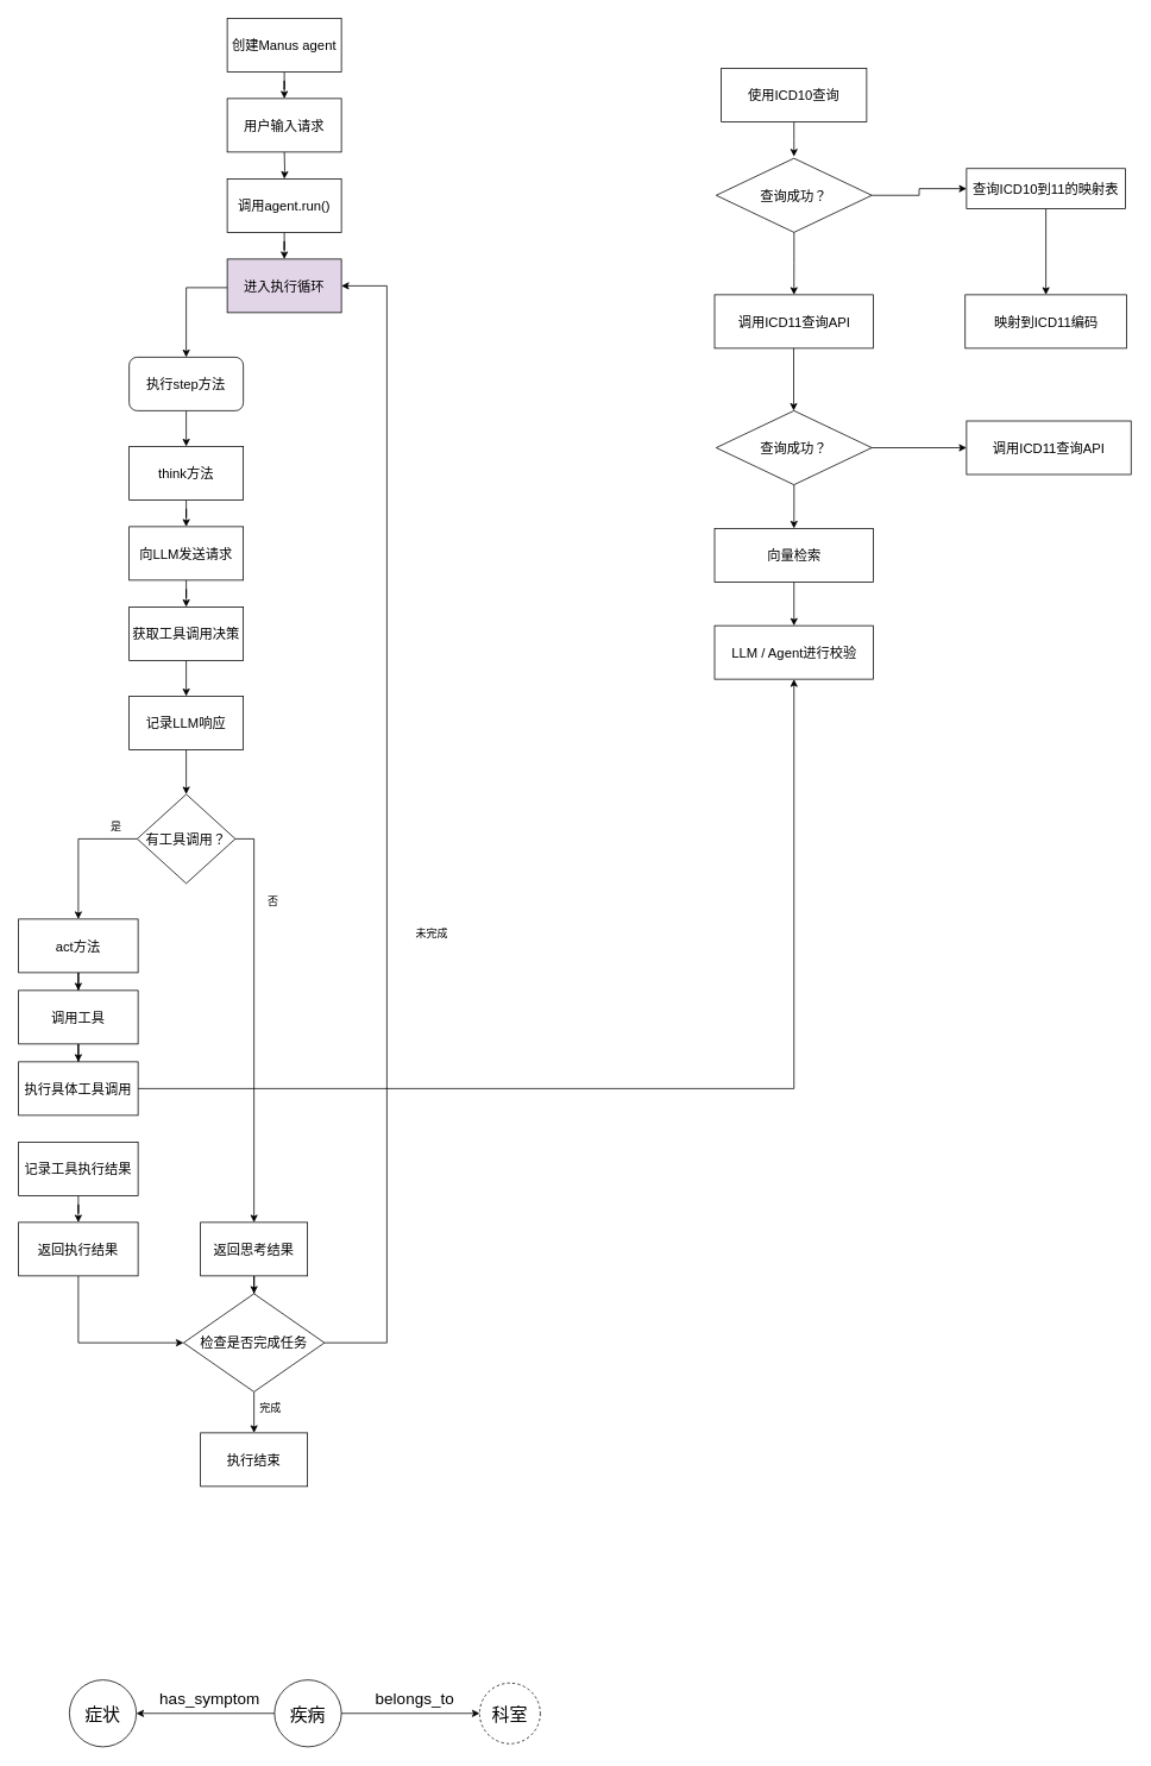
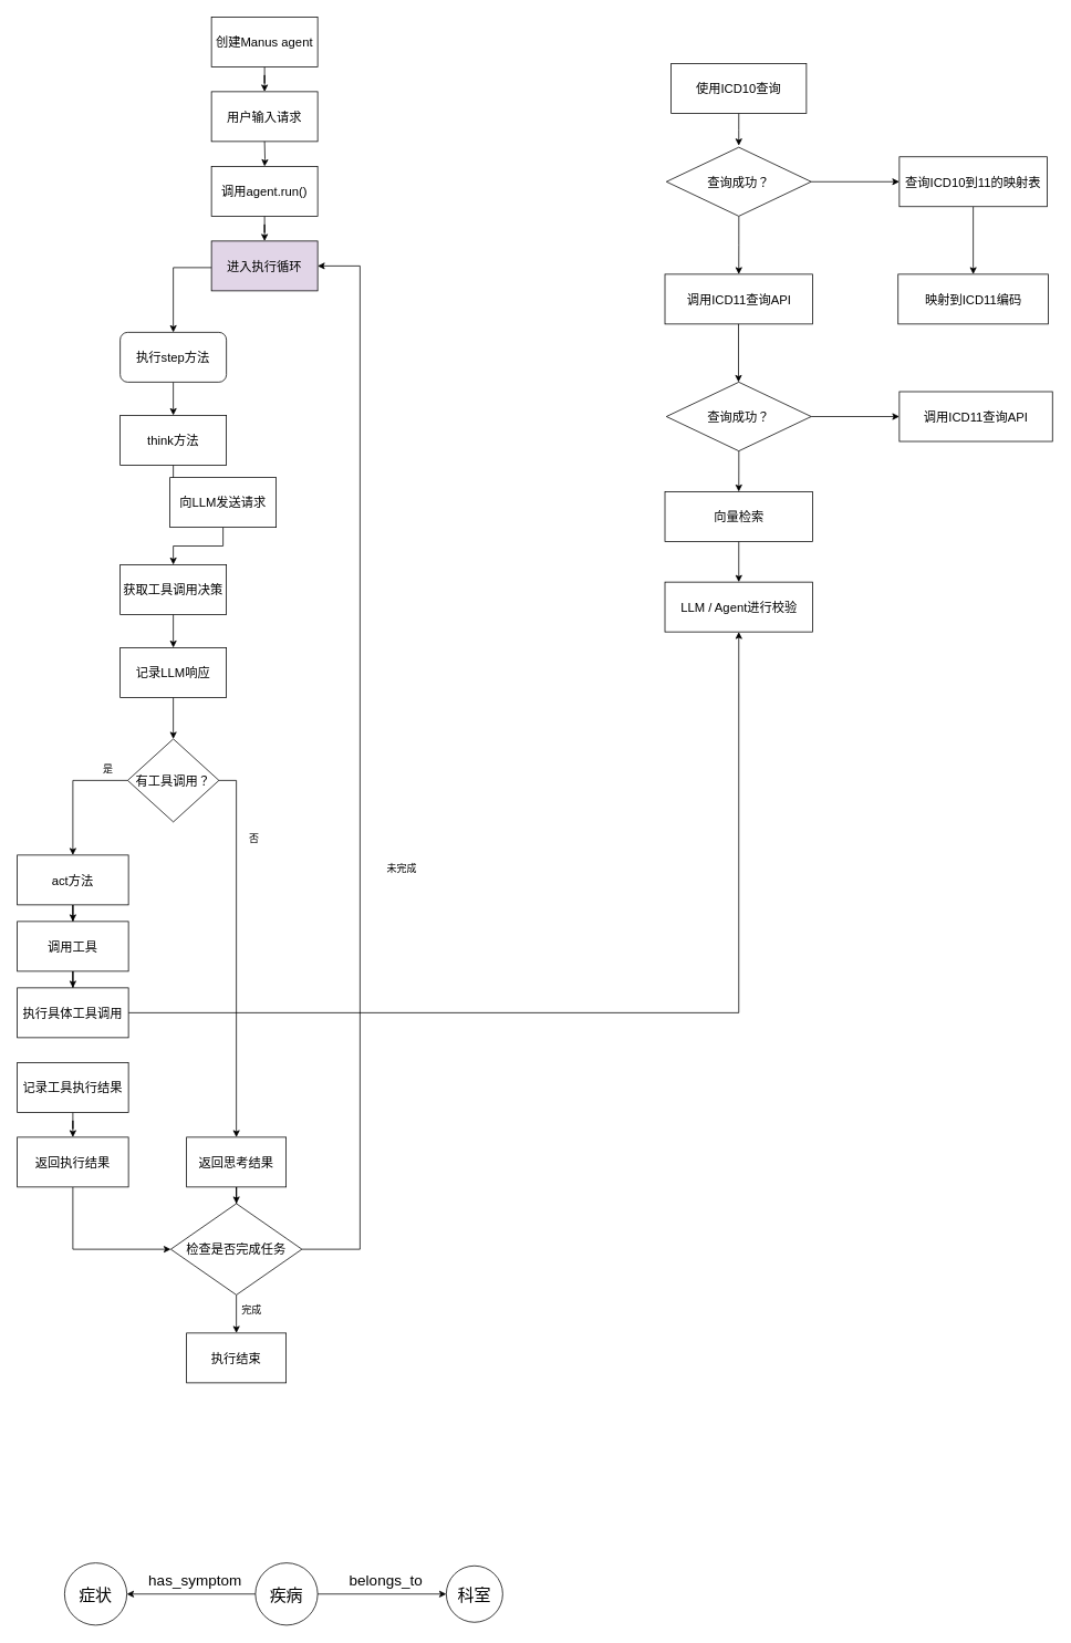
- <mxCell id="56" value="查询ICD10到11的映射表" style="rounded=0;whiteSpace=wrap;html=1;fontSize=15;" vertex="1" parent="1"><mxGeometry x="1083" y="188.5" width="178" height="45" as="geometry" /></mxCell>
+ <mxCell id="56" value="查询ICD10到11的映射表" style="rounded=0;whiteSpace=wrap;html=1;fontSize=15;" vertex="1" parent="1"><mxGeometry x="1083" y="188.5" width="178" height="60" as="geometry" /></mxCell>
- <mxCell id="13" value="向LLM发送请求" style="rounded=0;whiteSpace=wrap;html=1;fontSize=15;" parent="1" vertex="1"><mxGeometry x="144" y="590" width="128" height="60" as="geometry" /></mxCell>
+ <mxCell id="13" value="向LLM发送请求" style="rounded=0;whiteSpace=wrap;html=1;fontSize=15;" parent="1" vertex="1"><mxGeometry x="204" y="575" width="128" height="60" as="geometry" /></mxCell>
- <mxCell id="45" value="科室" style="ellipse;whiteSpace=wrap;html=1;aspect=fixed;fontSize=20;dashed=1;" parent="1" vertex="1"><mxGeometry x="537" y="1886.5" width="68" height="68" as="geometry" /></mxCell>
+ <mxCell id="45" value="科室" style="ellipse;whiteSpace=wrap;html=1;aspect=fixed;fontSize=20;" parent="1" vertex="1"><mxGeometry x="537" y="1886.5" width="68" height="68" as="geometry" /></mxCell>
